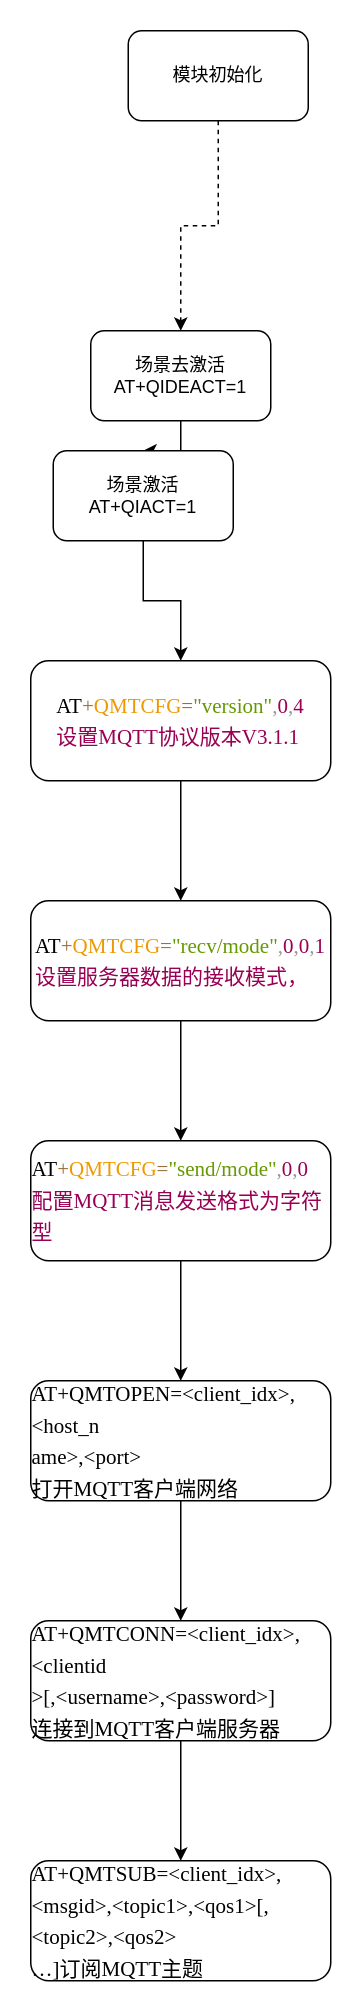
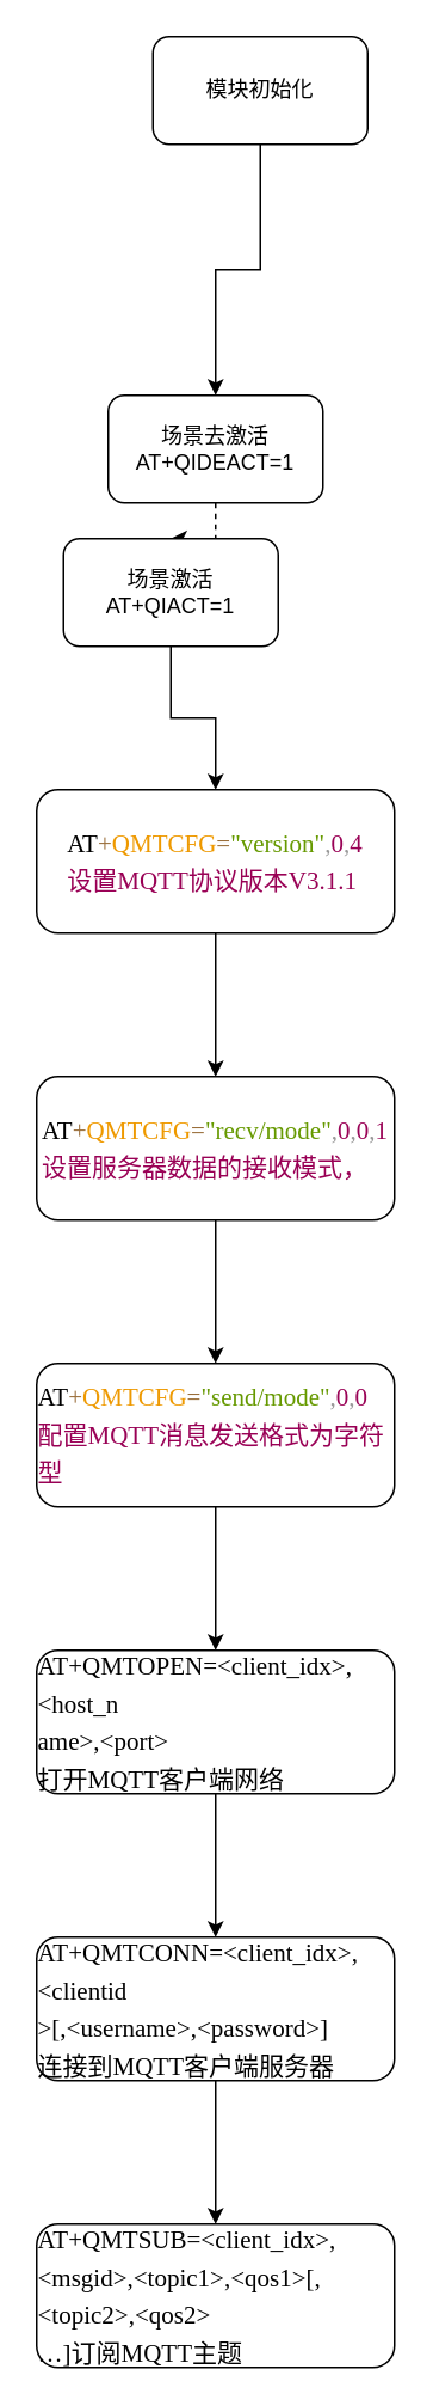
- <mxCell id="2" value="" style="edgeStyle=orthogonalEdgeStyle;rounded=0;orthogonalLoop=1;jettySize=auto;html=1;dashed=1;" edge="1" parent="1" source="3" target="5"><mxGeometry relative="1" as="geometry" /></mxCell>
+ <mxCell id="2" value="" style="edgeStyle=orthogonalEdgeStyle;rounded=0;orthogonalLoop=1;jettySize=auto;html=1;" edge="1" parent="1" source="3" target="5"><mxGeometry relative="1" as="geometry" /></mxCell>
- <mxCell id="4" value="" style="edgeStyle=orthogonalEdgeStyle;rounded=0;orthogonalLoop=1;jettySize=auto;html=1;" edge="1" parent="1" source="5" target="7"><mxGeometry relative="1" as="geometry" /></mxCell>
+ <mxCell id="4" value="" style="edgeStyle=orthogonalEdgeStyle;rounded=0;orthogonalLoop=1;jettySize=auto;html=1;dashed=1;" edge="1" parent="1" source="5" target="7"><mxGeometry relative="1" as="geometry" /></mxCell>
